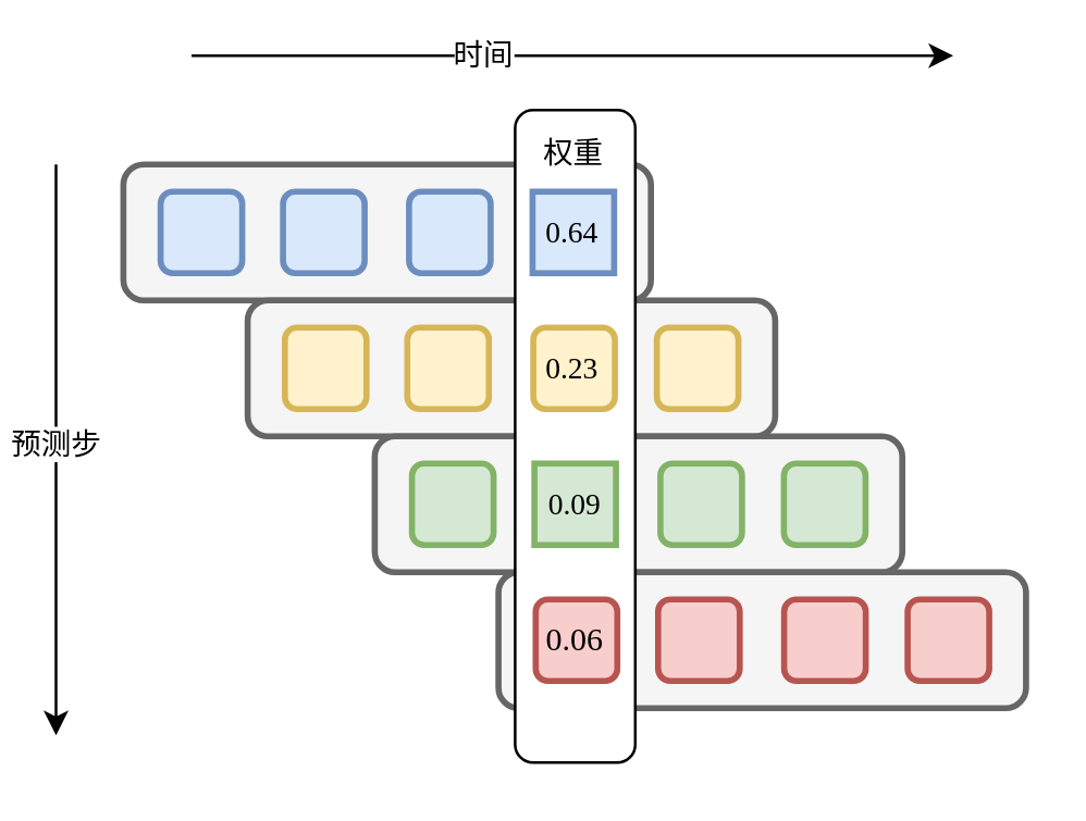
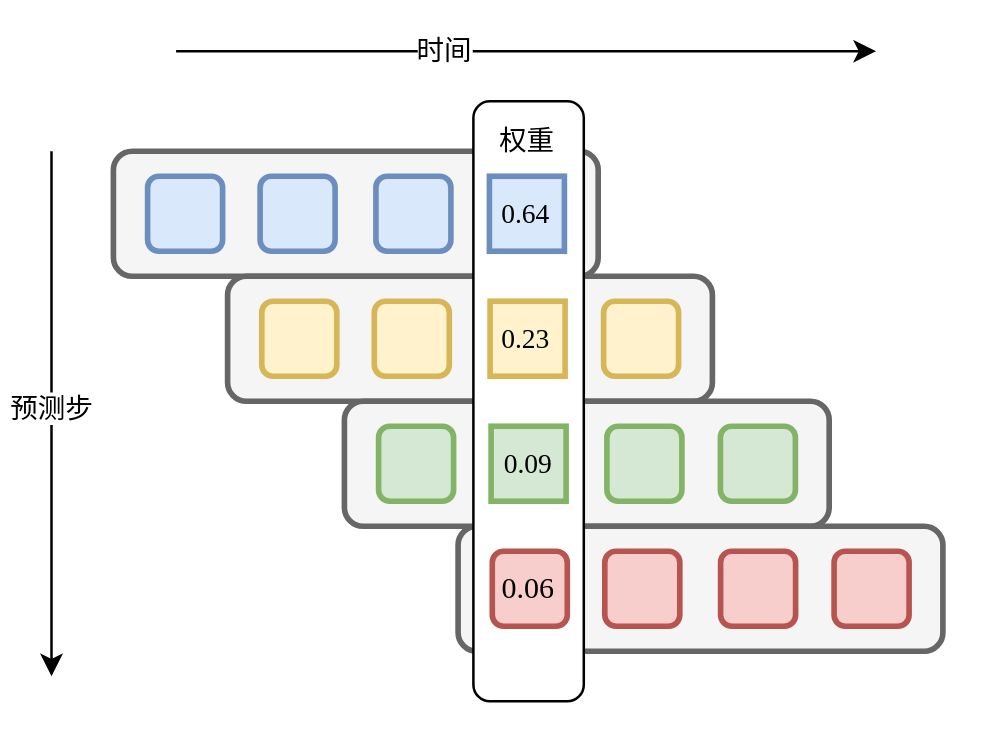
- <mxCell id="20" value="&lt;font style=&quot;font-size: 11px;&quot;&gt;0.23&lt;/font&gt;" style="rounded=1;whiteSpace=wrap;html=1;strokeWidth=2.25;fillColor=#fff2cc;strokeColor=#d6b656;fontFamily=冬青黑体简体中文;" parent="1" vertex="1"><mxGeometry x="195.44" y="120" width="30" height="30" as="geometry" /></mxCell>
+ <mxCell id="20" value="&lt;font style=&quot;font-size: 11px;&quot;&gt;0.23&lt;/font&gt;" style="whiteSpace=wrap;html=1;strokeWidth=2.25;fillColor=#fff2cc;strokeColor=#d6b656;fontFamily=冬青黑体简体中文;rounded=0;" parent="1" vertex="1"><mxGeometry x="195.44" y="120" width="30" height="30" as="geometry" /></mxCell>
